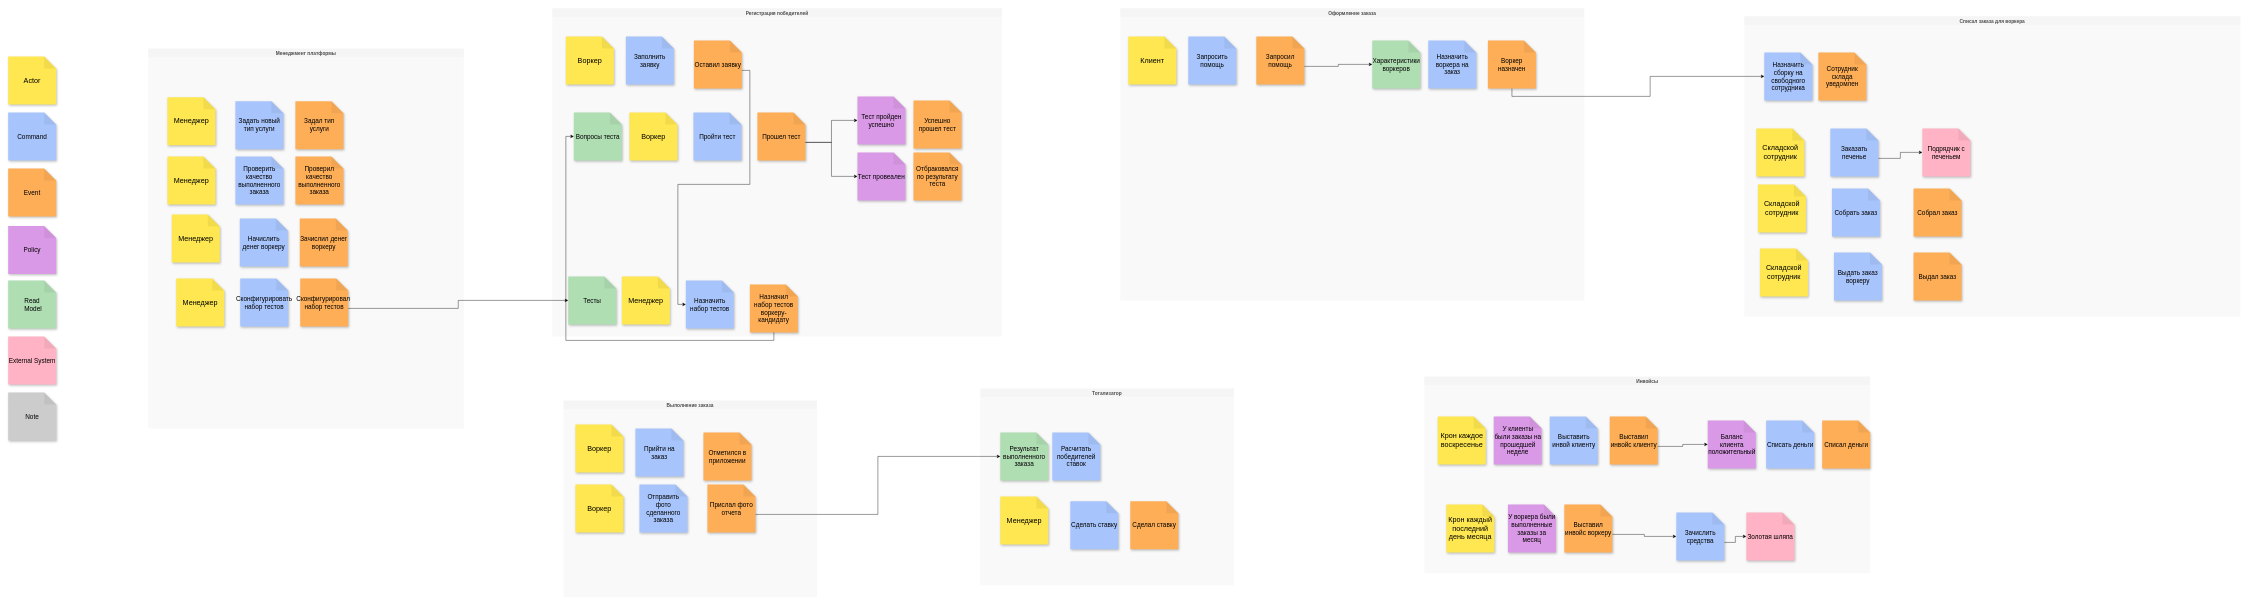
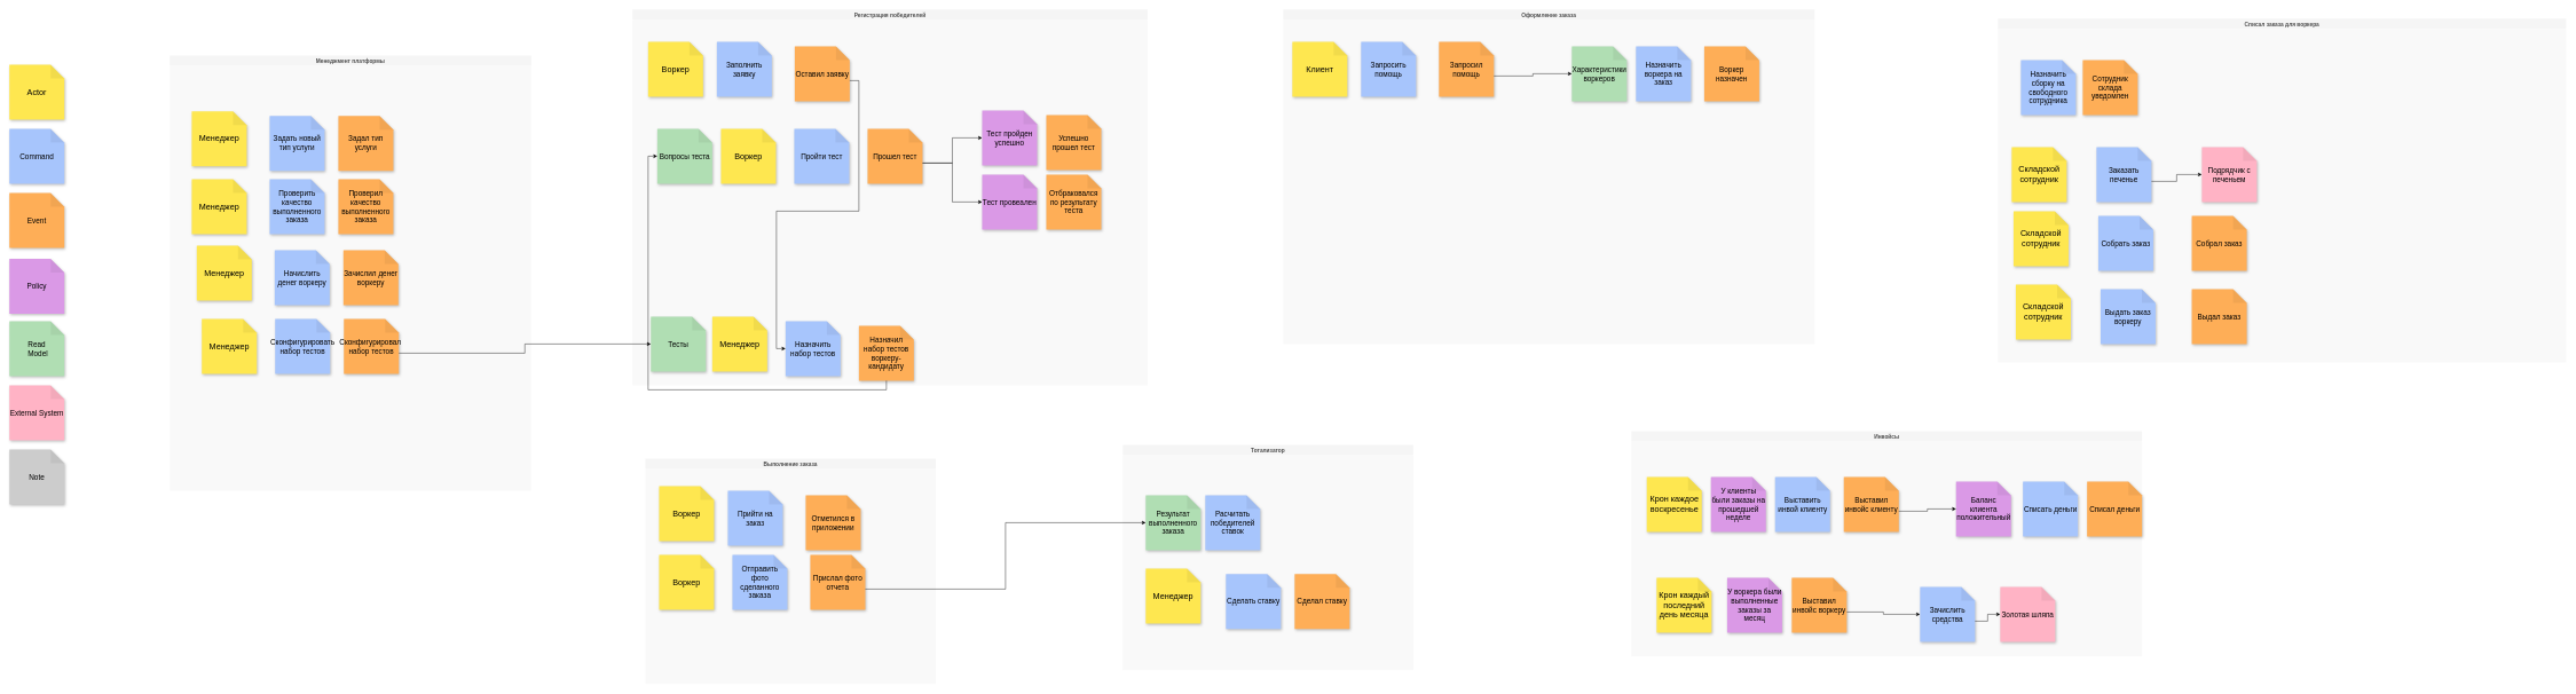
- <mxCell id="88" style="edgeStyle=orthogonalEdgeStyle;rounded=0;orthogonalLoop=1;jettySize=auto;html=1;exitX=0.5;exitY=1;exitDx=0;exitDy=0;exitPerimeter=0;entryX=0;entryY=0.5;entryDx=0;entryDy=0;entryPerimeter=0;" edge="1" parent="1" source="89" target="28"><mxGeometry relative="1" as="geometry"><mxPoint x="2470" y="1770" as="targetPoint" /></mxGeometry></mxCell>
